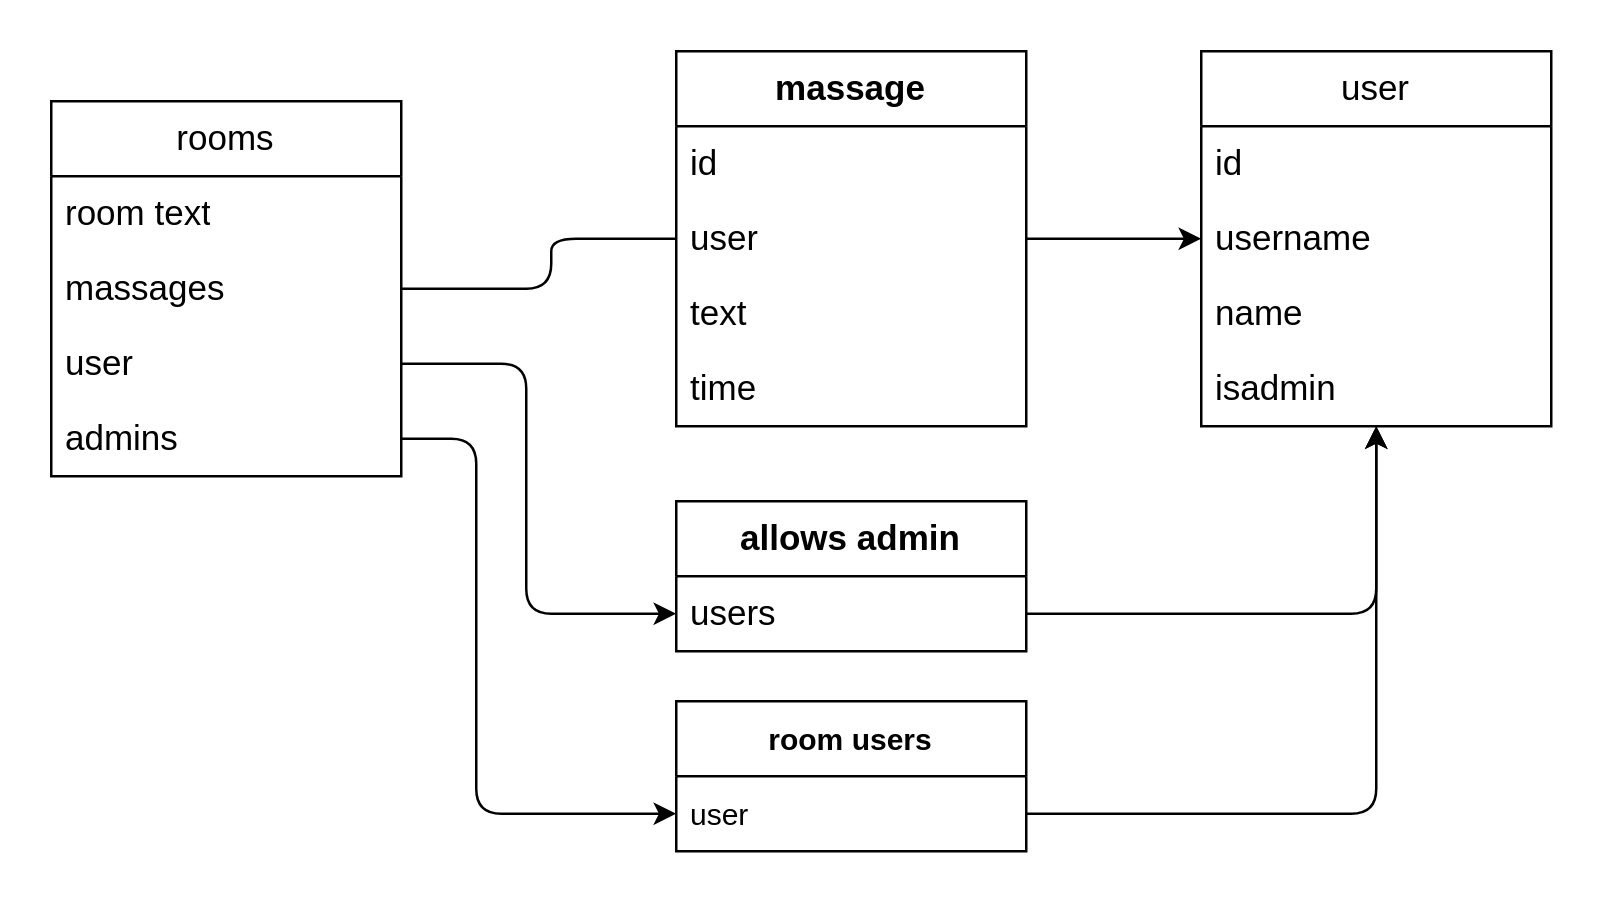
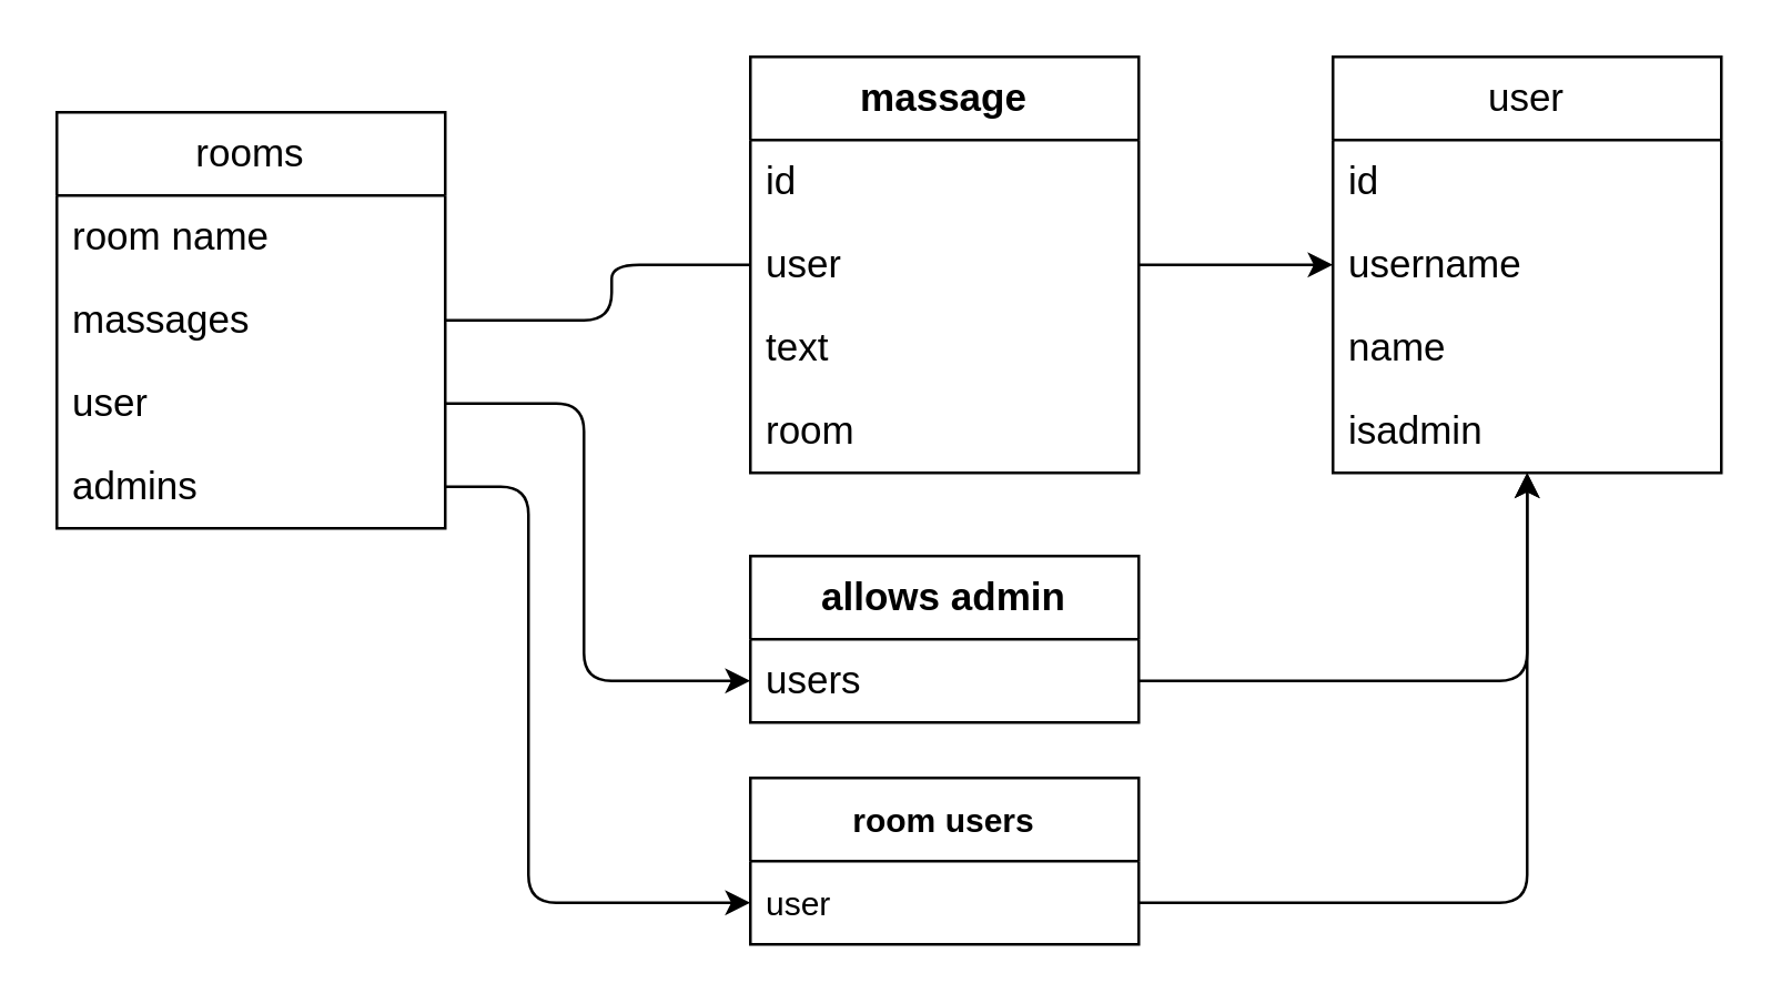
- <mxCell id="3" value="room text" style="text;strokeColor=none;fillColor=none;align=left;verticalAlign=middle;spacingLeft=4;spacingRight=4;overflow=hidden;points=[[0,0.5],[1,0.5]];portConstraint=eastwest;rotatable=0;whiteSpace=wrap;html=1;fontSize=14;" parent="2" vertex="1"><mxGeometry y="30" width="140" height="30" as="geometry" /></mxCell>
+ <mxCell id="3" value="room name" style="text;strokeColor=none;fillColor=none;align=left;verticalAlign=middle;spacingLeft=4;spacingRight=4;overflow=hidden;points=[[0,0.5],[1,0.5]];portConstraint=eastwest;rotatable=0;whiteSpace=wrap;html=1;fontSize=14;" parent="2" vertex="1"><mxGeometry y="30" width="140" height="30" as="geometry" /></mxCell>
- <mxCell id="13" value="time" style="text;strokeColor=none;fillColor=none;align=left;verticalAlign=middle;spacingLeft=4;spacingRight=4;overflow=hidden;points=[[0,0.5],[1,0.5]];portConstraint=eastwest;rotatable=0;whiteSpace=wrap;html=1;fontSize=14;" parent="9" vertex="1"><mxGeometry y="120" width="140" height="30" as="geometry" /></mxCell>
+ <mxCell id="13" value="room" style="text;strokeColor=none;fillColor=none;align=left;verticalAlign=middle;spacingLeft=4;spacingRight=4;overflow=hidden;points=[[0,0.5],[1,0.5]];portConstraint=eastwest;rotatable=0;whiteSpace=wrap;html=1;fontSize=14;" parent="9" vertex="1"><mxGeometry y="120" width="140" height="30" as="geometry" /></mxCell>
